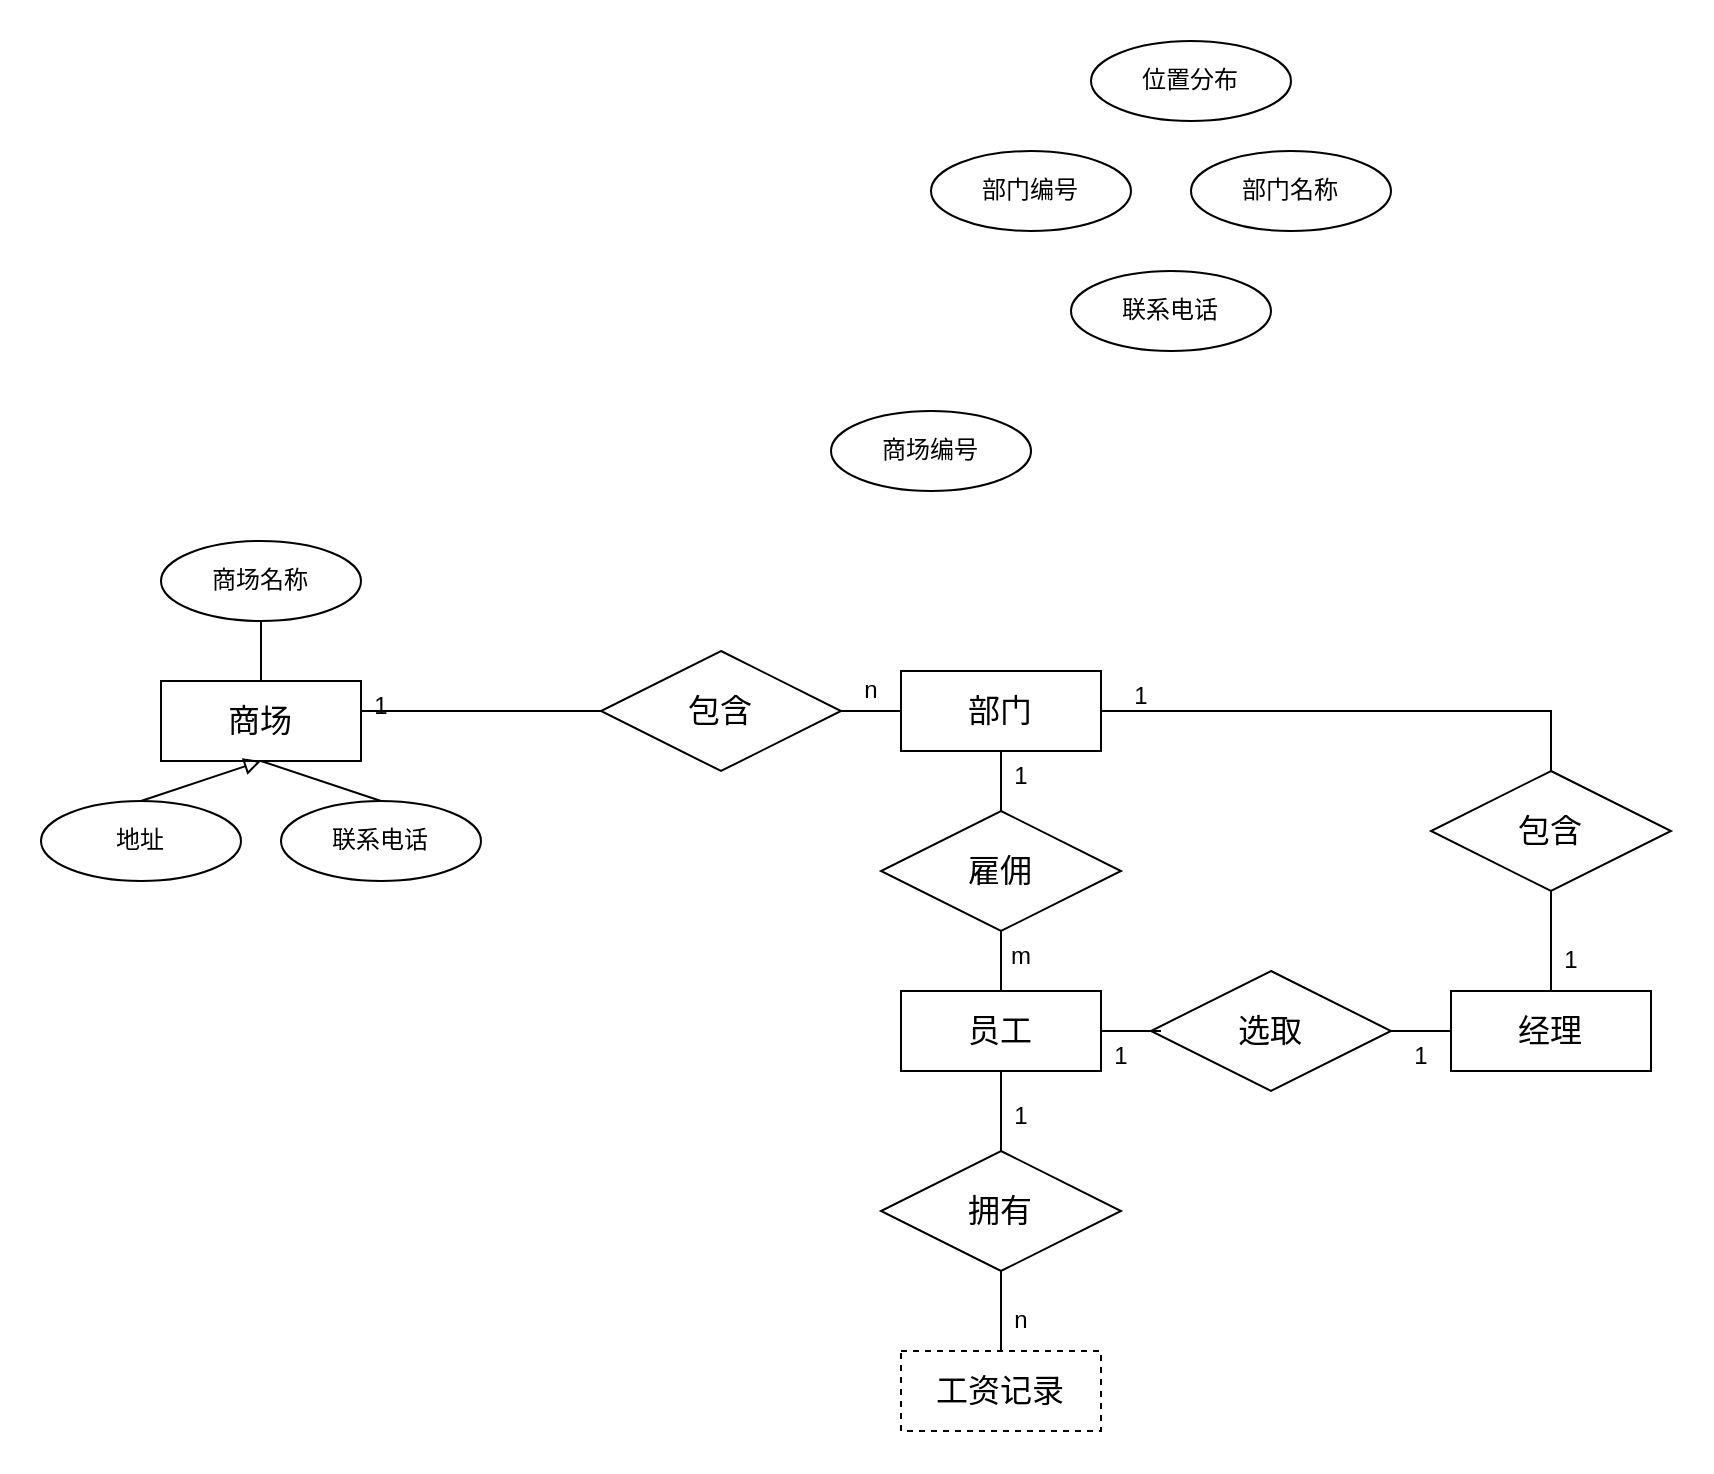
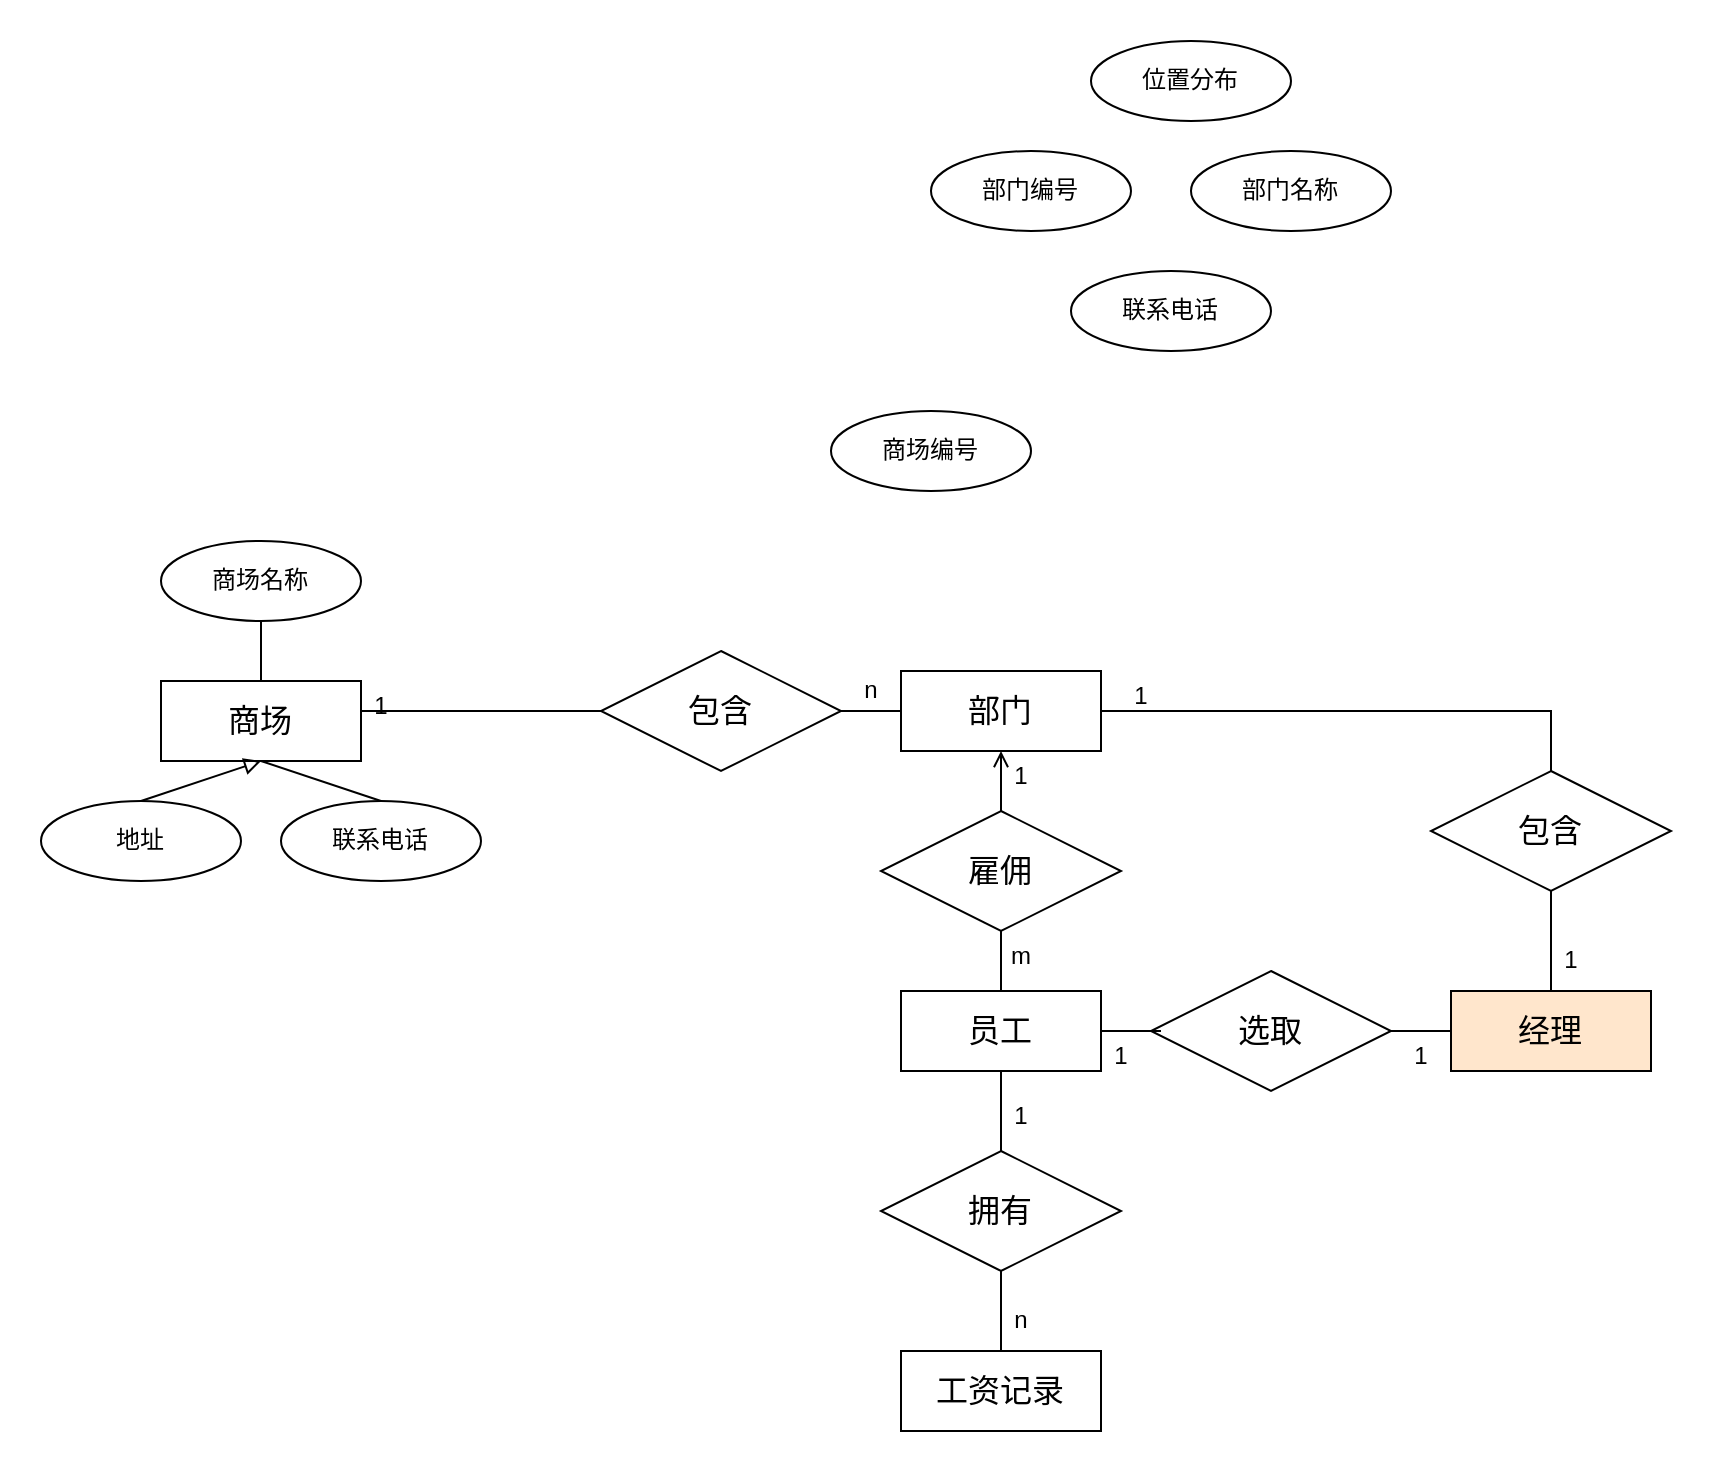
- <mxCell id="16" value="" style="endArrow=none;html=1;rounded=0;entryX=0.5;entryY=1;entryDx=0;entryDy=0;exitX=0.5;exitY=0;exitDx=0;exitDy=0;" edge="1" parent="1" source="9" target="3"><mxGeometry width="50" height="50" relative="1" as="geometry"><mxPoint x="530" y="655" as="sourcePoint" /><mxPoint x="580" y="605" as="targetPoint" /></mxGeometry></mxCell>
+ <mxCell id="16" value="" style="endArrow=open;html=1;rounded=0;entryX=0.5;entryY=1;entryDx=0;entryDy=0;exitX=0.5;exitY=0;exitDx=0;exitDy=0;" edge="1" parent="1" source="9" target="3"><mxGeometry width="50" height="50" relative="1" as="geometry"><mxPoint x="530" y="655" as="sourcePoint" /><mxPoint x="580" y="605" as="targetPoint" /></mxGeometry></mxCell>
- <mxCell id="4" value="经理" style="whiteSpace=wrap;html=1;align=center;fontSize=16;" parent="1" vertex="1"><mxGeometry x="725" y="495" width="100" height="40" as="geometry" /></mxCell>
+ <mxCell id="4" value="经理" style="whiteSpace=wrap;html=1;align=center;fontSize=16;fillColor=#ffe6cc;" parent="1" vertex="1"><mxGeometry x="725" y="495" width="100" height="40" as="geometry" /></mxCell>
- <mxCell id="6" value="工资记录" style="whiteSpace=wrap;html=1;align=center;fontSize=16;dashed=1;" parent="1" vertex="1"><mxGeometry x="450" y="675" width="100" height="40" as="geometry" /></mxCell>
+ <mxCell id="6" value="工资记录" style="whiteSpace=wrap;html=1;align=center;fontSize=16;" parent="1" vertex="1"><mxGeometry x="450" y="675" width="100" height="40" as="geometry" /></mxCell>
